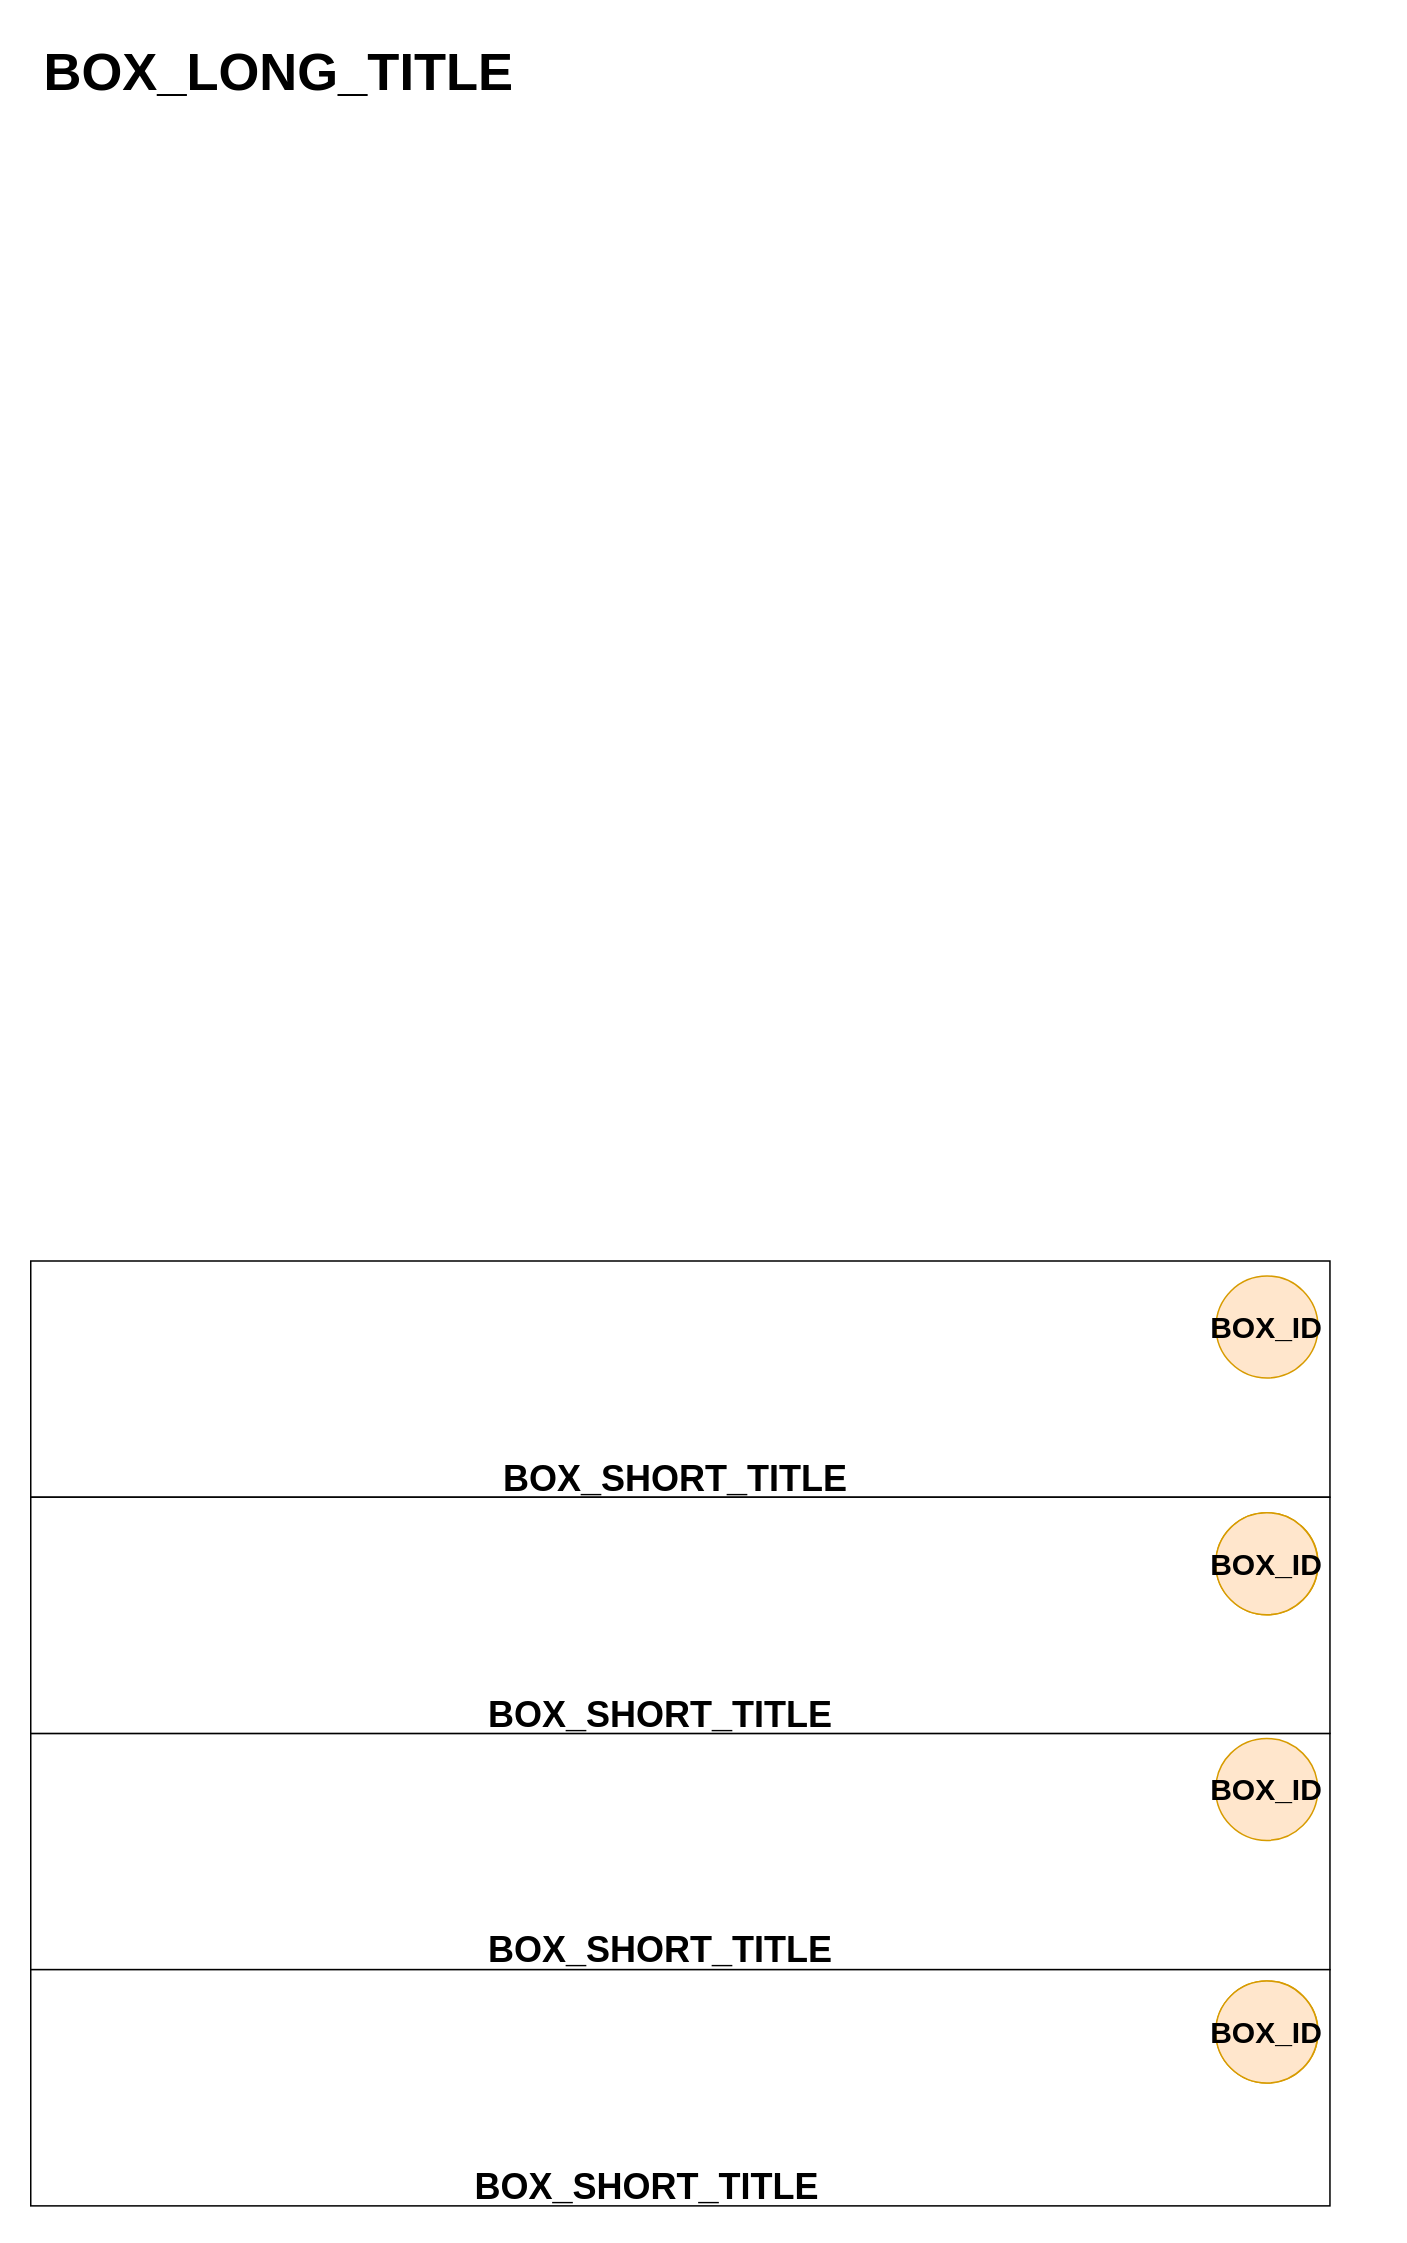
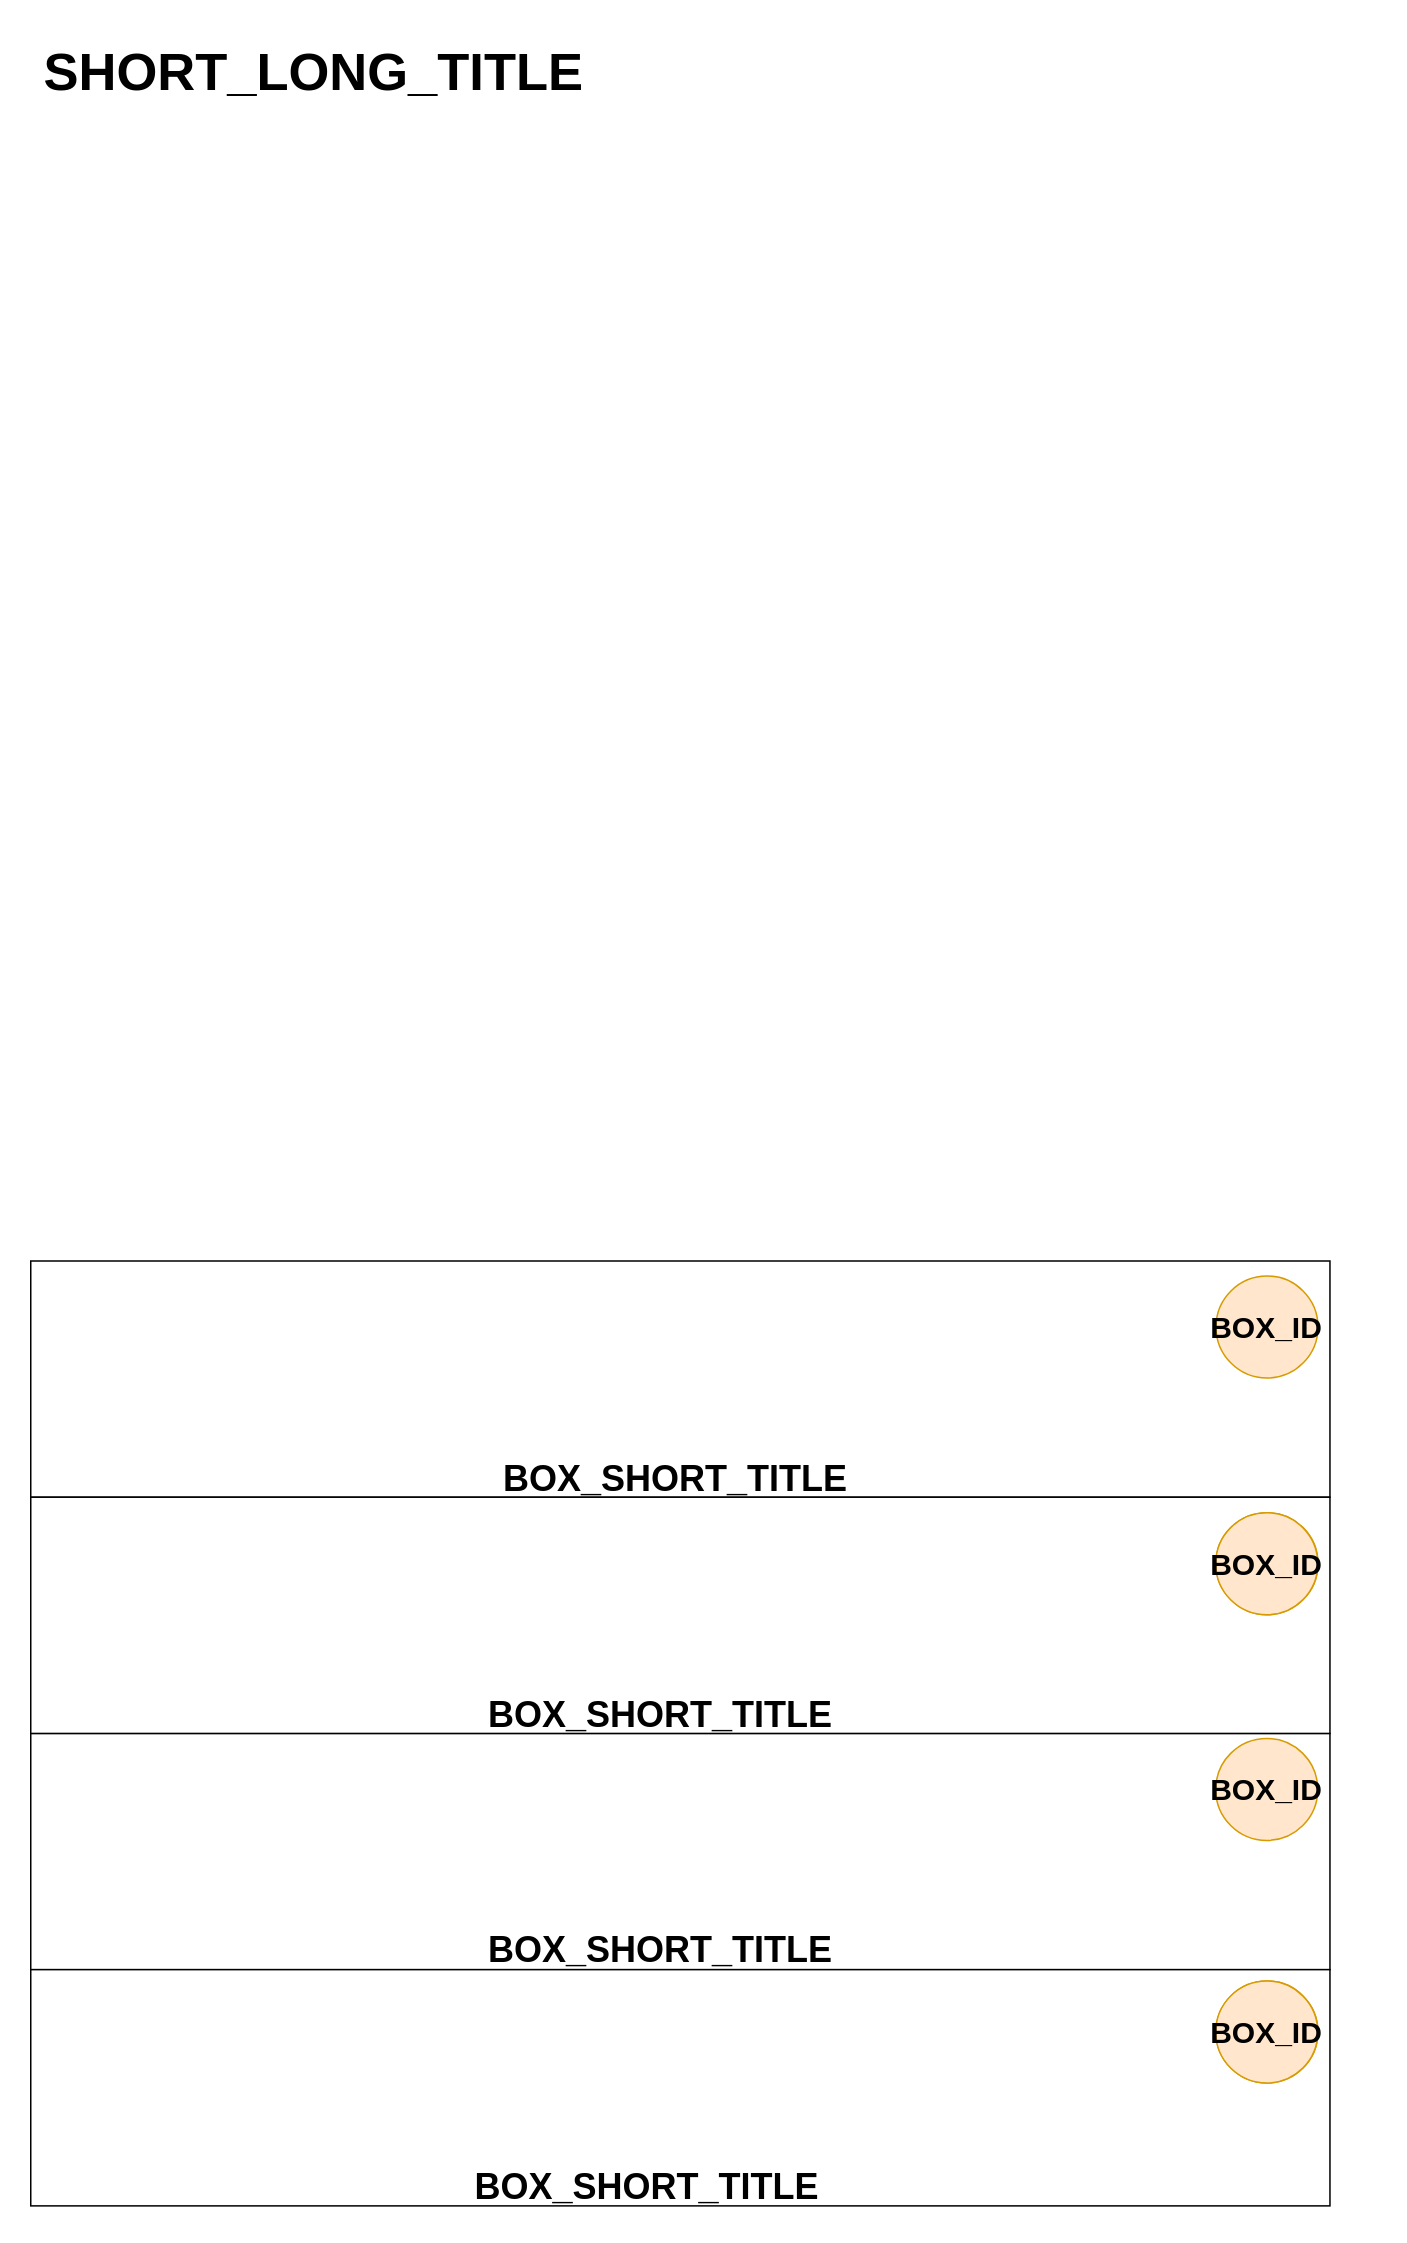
- <mxCell id="8" value="BOX_LONG_TITLE" style="text;whiteSpace=wrap;fontStyle=1;fontSize=35;" parent="7" vertex="1"><mxGeometry x="26.82" y="20" width="883.18" height="140" as="geometry" /></mxCell>
+ <mxCell id="8" value="SHORT_LONG_TITLE" style="text;whiteSpace=wrap;fontStyle=1;fontSize=35;" parent="7" vertex="1"><mxGeometry x="26.82" y="20" width="883.18" height="140" as="geometry" /></mxCell>
